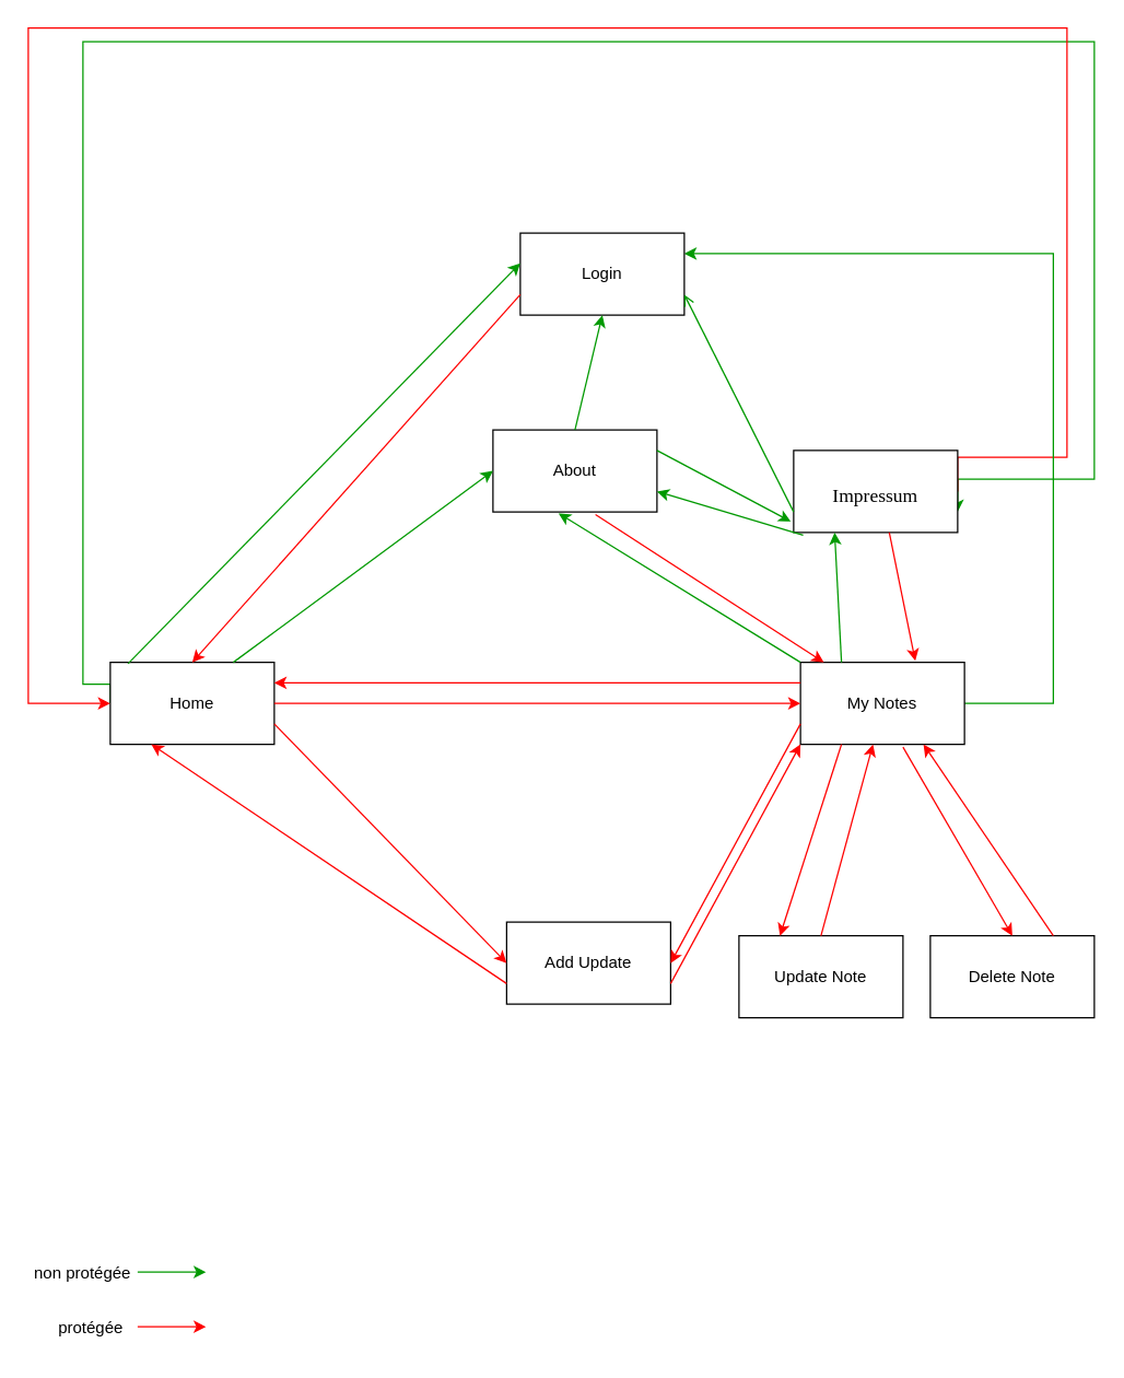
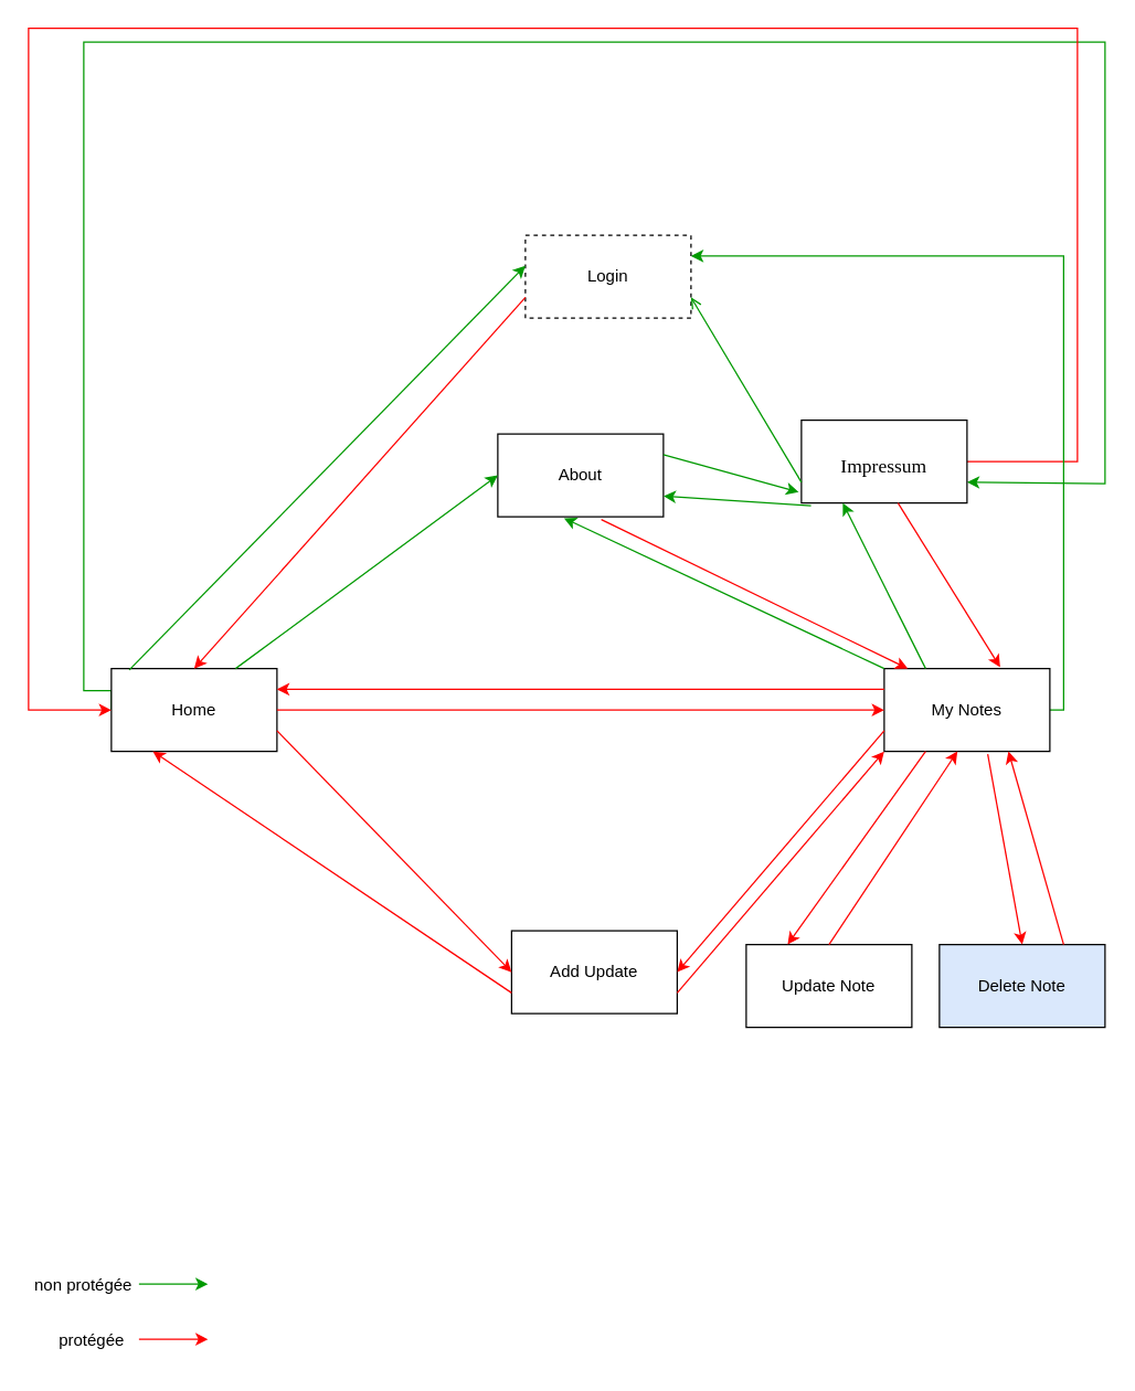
- <mxCell id="13" value="Login" style="rounded=0;whiteSpace=wrap;html=1;" vertex="1" parent="1"><mxGeometry x="380" y="170" width="120" height="60" as="geometry" /></mxCell>
+ <mxCell id="13" value="Login" style="rounded=0;whiteSpace=wrap;html=1;dashed=1;" vertex="1" parent="1"><mxGeometry x="380" y="170" width="120" height="60" as="geometry" /></mxCell>
- <mxCell id="23" value="" style="endArrow=classic;html=1;rounded=0;exitX=0.5;exitY=0;exitDx=0;exitDy=0;entryX=0.5;entryY=1;entryDx=0;entryDy=0;strokeColor=#009900;" edge="1" parent="1" source="8" target="13"><mxGeometry width="50" height="50" relative="1" as="geometry"><mxPoint x="470" y="294" as="sourcePoint" /><mxPoint x="520" y="244" as="targetPoint" /></mxGeometry></mxCell>
- <mxCell id="9" value="&lt;h1 style=&quot;font-family: &amp;quot;Times New Roman&amp;quot;;&quot;&gt;&lt;font style=&quot;font-size: 14px; font-weight: normal;&quot;&gt;Impressum&lt;/font&gt;&lt;/h1&gt;" style="rounded=0;whiteSpace=wrap;html=1;align=center;" vertex="1" parent="1"><mxGeometry x="580" y="329" width="120" height="60" as="geometry" /></mxCell>
+ <mxCell id="9" value="&lt;h1 style=&quot;font-family: &amp;quot;Times New Roman&amp;quot;;&quot;&gt;&lt;font style=&quot;font-size: 14px; font-weight: normal;&quot;&gt;Impressum&lt;/font&gt;&lt;/h1&gt;" style="rounded=0;whiteSpace=wrap;html=1;align=center;" vertex="1" parent="1"><mxGeometry x="580" y="304" width="120" height="60" as="geometry" /></mxCell>
- <mxCell id="7" value="My Notes" style="rounded=0;whiteSpace=wrap;html=1;" vertex="1" parent="1"><mxGeometry x="585" y="484" width="120" height="60" as="geometry" /></mxCell>
+ <mxCell id="7" value="My Notes" style="rounded=0;whiteSpace=wrap;html=1;" vertex="1" parent="1"><mxGeometry x="640" y="484" width="120" height="60" as="geometry" /></mxCell>
- <mxCell id="12" value="Delete Note" style="rounded=0;whiteSpace=wrap;html=1;" vertex="1" parent="1"><mxGeometry x="680" y="684" width="120" height="60" as="geometry" /></mxCell>
+ <mxCell id="12" value="Delete Note" style="rounded=0;whiteSpace=wrap;html=1;fillColor=#dae8fc;" vertex="1" parent="1"><mxGeometry x="680" y="684" width="120" height="60" as="geometry" /></mxCell>
